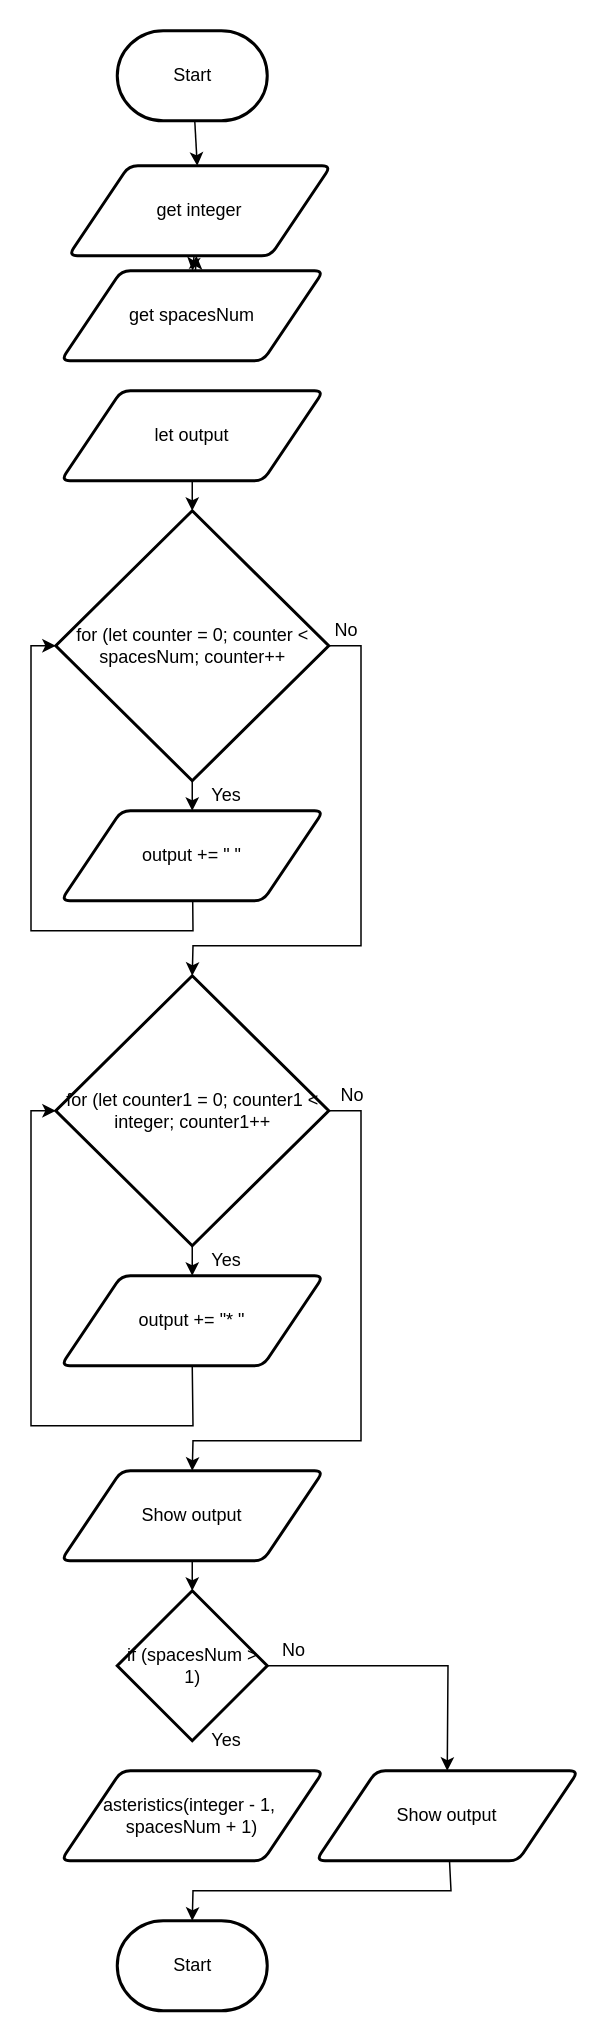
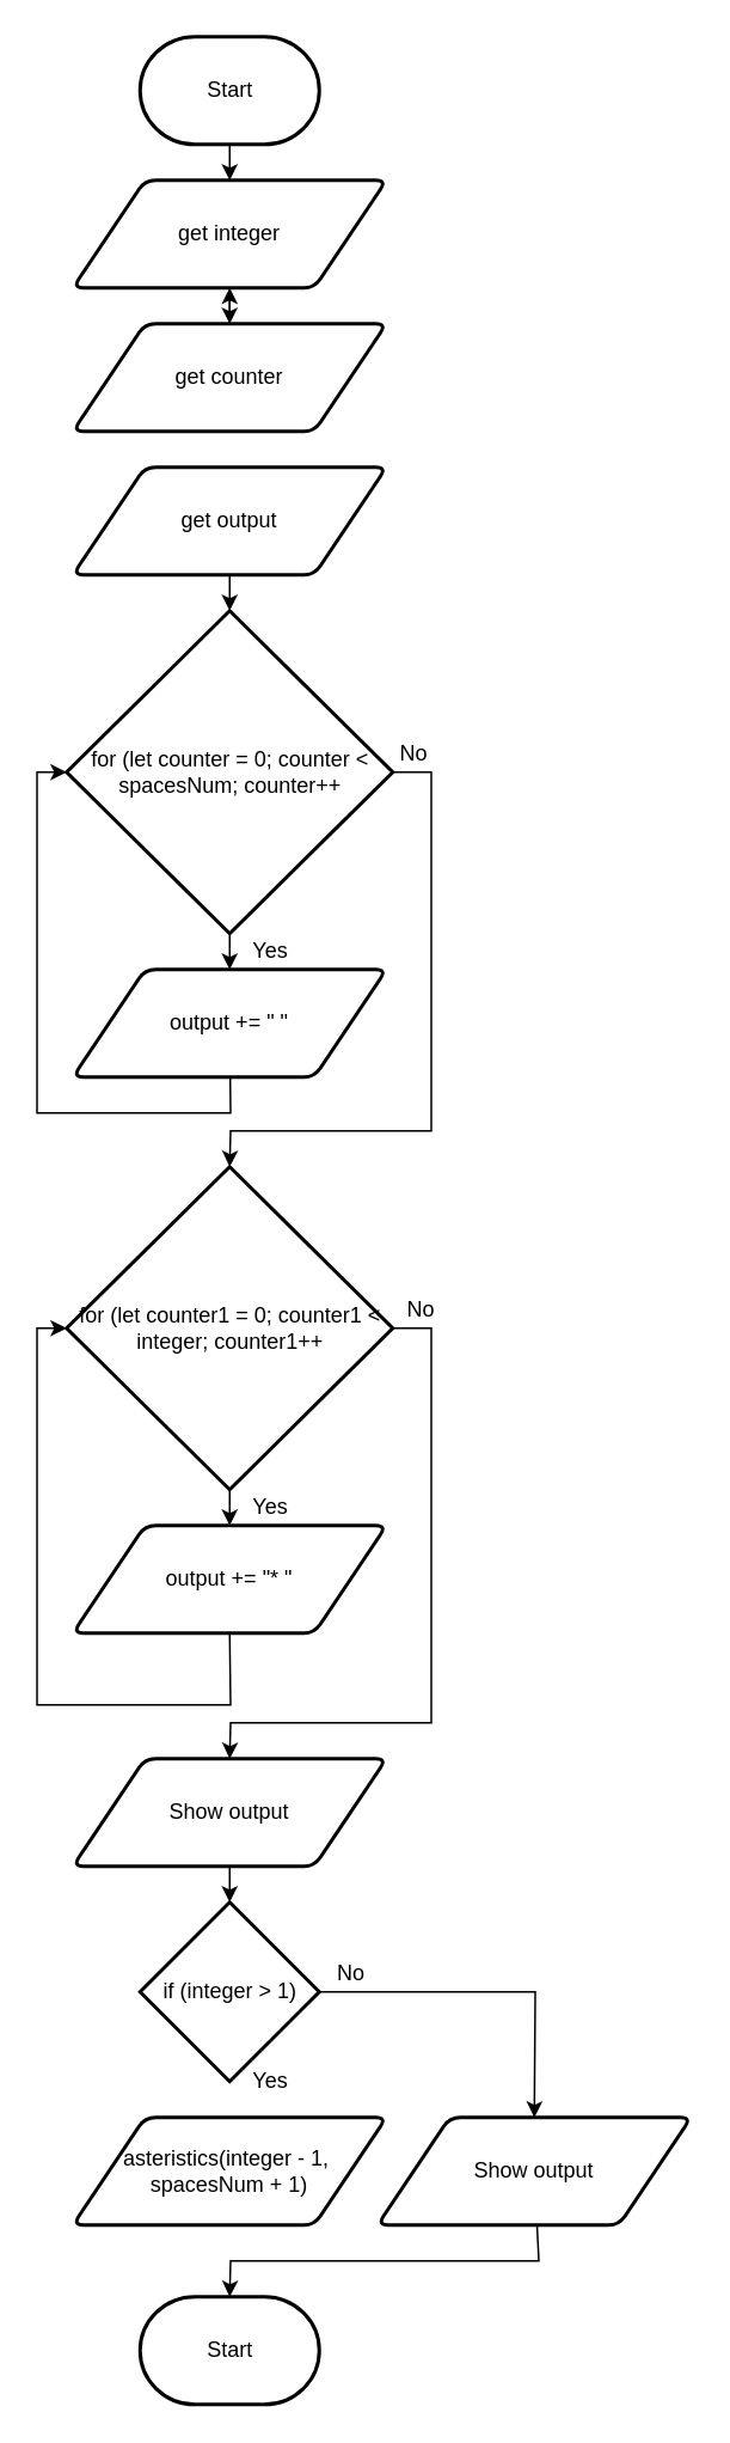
- <mxCell id="5" value="get integer" style="shape=parallelogram;html=1;strokeWidth=2;perimeter=parallelogramPerimeter;whiteSpace=wrap;rounded=1;arcSize=12;size=0.23;" vertex="1" parent="1"><mxGeometry x="45" y="110" width="175" height="60" as="geometry" /></mxCell>
+ <mxCell id="5" value="get integer" style="shape=parallelogram;html=1;strokeWidth=2;perimeter=parallelogramPerimeter;whiteSpace=wrap;rounded=1;arcSize=12;size=0.23;" vertex="1" parent="1"><mxGeometry x="40" y="100" width="175" height="60" as="geometry" /></mxCell>
- <mxCell id="7" value="get spacesNum" style="shape=parallelogram;html=1;strokeWidth=2;perimeter=parallelogramPerimeter;whiteSpace=wrap;rounded=1;arcSize=12;size=0.23;" vertex="1" parent="1"><mxGeometry x="40" y="180" width="175" height="60" as="geometry" /></mxCell>
+ <mxCell id="7" value="get counter" style="shape=parallelogram;html=1;strokeWidth=2;perimeter=parallelogramPerimeter;whiteSpace=wrap;rounded=1;arcSize=12;size=0.23;" vertex="1" parent="1"><mxGeometry x="40" y="180" width="175" height="60" as="geometry" /></mxCell>
- <mxCell id="9" value="let output" style="shape=parallelogram;html=1;strokeWidth=2;perimeter=parallelogramPerimeter;whiteSpace=wrap;rounded=1;arcSize=12;size=0.23;" vertex="1" parent="1"><mxGeometry x="40" y="260" width="175" height="60" as="geometry" /></mxCell>
+ <mxCell id="9" value="get output" style="shape=parallelogram;html=1;strokeWidth=2;perimeter=parallelogramPerimeter;whiteSpace=wrap;rounded=1;arcSize=12;size=0.23;" vertex="1" parent="1"><mxGeometry x="40" y="260" width="175" height="60" as="geometry" /></mxCell>
- <mxCell id="23" value="if (spacesNum &amp;gt; 1)" style="strokeWidth=2;html=1;shape=mxgraph.flowchart.decision;whiteSpace=wrap;" vertex="1" parent="1"><mxGeometry x="77.5" y="1060" width="100" height="100" as="geometry" /></mxCell>
+ <mxCell id="23" value="if (integer &amp;gt; 1)" style="strokeWidth=2;html=1;shape=mxgraph.flowchart.decision;whiteSpace=wrap;" vertex="1" parent="1"><mxGeometry x="77.5" y="1060" width="100" height="100" as="geometry" /></mxCell>
